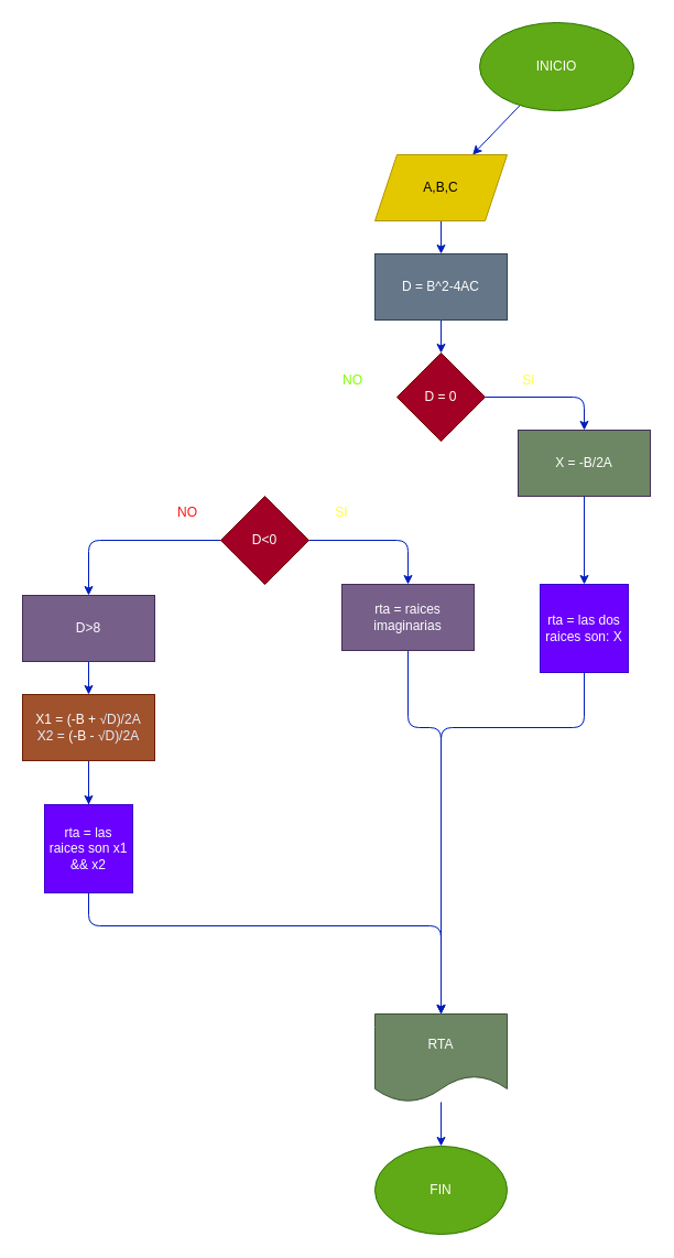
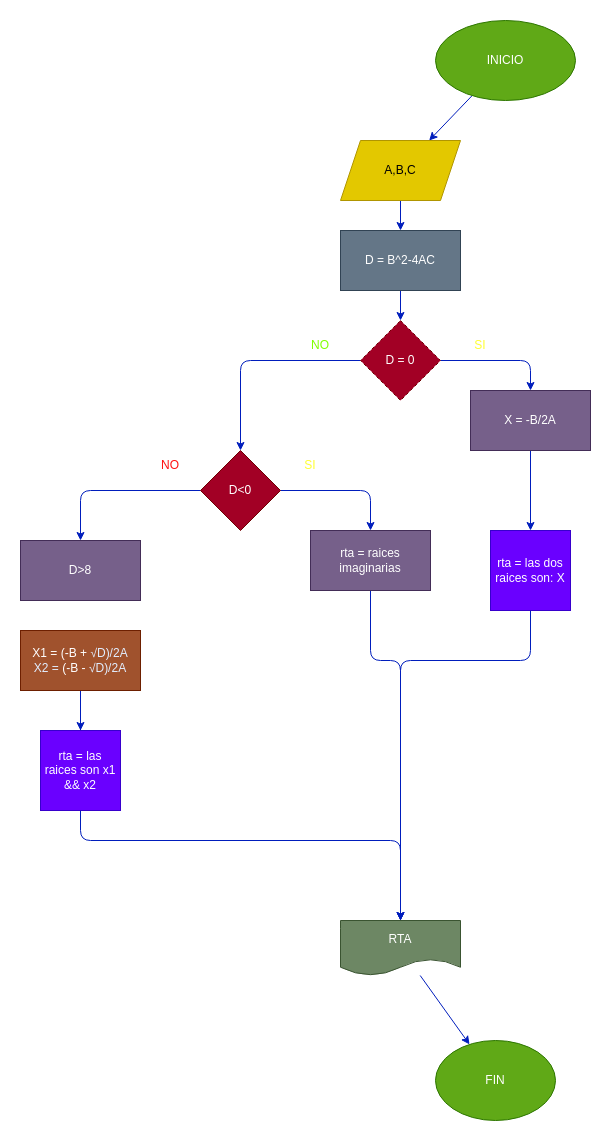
+ <mxCell id="8" value="" style="edgeStyle=none;html=1;fillColor=#0050ef;strokeColor=#001DBC;" parent="1" source="10" target="13" edge="1"><mxGeometry relative="1" as="geometry"><Array as="points"><mxPoint x="240" y="360" /></Array></mxGeometry></mxCell>
- <mxCell id="10" value="D = 0" style="rhombus;whiteSpace=wrap;html=1;fillColor=#a20025;fontColor=#ffffff;strokeColor=#6F0000;" parent="1" vertex="1"><mxGeometry x="360" y="320" width="80" height="80" as="geometry" /></mxCell>
+ <mxCell id="10" value="D = 0" style="rhombus;whiteSpace=wrap;html=1;fillColor=#a20025;fontColor=#ffffff;strokeColor=#6F0000;dashed=1;" parent="1" vertex="1"><mxGeometry x="360" y="320" width="80" height="80" as="geometry" /></mxCell>
- <mxCell id="15" value="X = -B/2A" style="whiteSpace=wrap;html=1;fillColor=#6d8764;fontColor=#ffffff;strokeColor=#432D57;" parent="1" vertex="1"><mxGeometry x="470" y="390" width="120" height="60" as="geometry" /></mxCell>
+ <mxCell id="15" value="X = -B/2A" style="whiteSpace=wrap;html=1;fillColor=#76608a;fontColor=#ffffff;strokeColor=#432D57;" parent="1" vertex="1"><mxGeometry x="470" y="390" width="120" height="60" as="geometry" /></mxCell>
- <mxCell id="16" value="" style="edgeStyle=none;html=1;fillColor=#0050ef;strokeColor=#001DBC;" parent="1" source="17" target="19" edge="1"><mxGeometry relative="1" as="geometry" /></mxCell>
- <mxCell id="25" value="RTA" style="shape=document;whiteSpace=wrap;html=1;boundedLbl=1;labelBackgroundColor=none;fontSize=12;fillColor=#6d8764;fontColor=#ffffff;strokeColor=#3A5431;" parent="1" vertex="1"><mxGeometry x="340" y="920" width="120" height="80" as="geometry" /></mxCell>
+ <mxCell id="25" value="RTA" style="shape=document;whiteSpace=wrap;html=1;boundedLbl=1;labelBackgroundColor=none;fontSize=12;fillColor=#6d8764;fontColor=#ffffff;strokeColor=#3A5431;" parent="1" vertex="1"><mxGeometry x="340" y="920" width="120" height="55" as="geometry" /></mxCell>
- <mxCell id="26" value="FIN" style="ellipse;whiteSpace=wrap;html=1;labelBackgroundColor=none;fillColor=#60a917;fontColor=#ffffff;strokeColor=#2D7600;" parent="1" vertex="1"><mxGeometry x="340" y="1040" width="120" height="80" as="geometry" /></mxCell>
+ <mxCell id="26" value="FIN" style="ellipse;whiteSpace=wrap;html=1;labelBackgroundColor=none;fillColor=#60a917;fontColor=#ffffff;strokeColor=#2D7600;" parent="1" vertex="1"><mxGeometry x="435" y="1040" width="120" height="80" as="geometry" /></mxCell>
